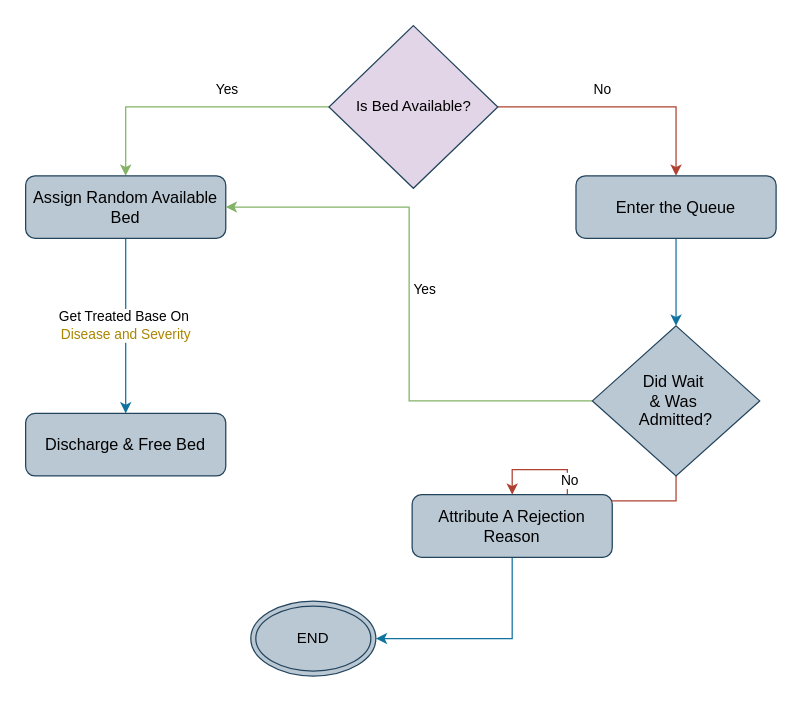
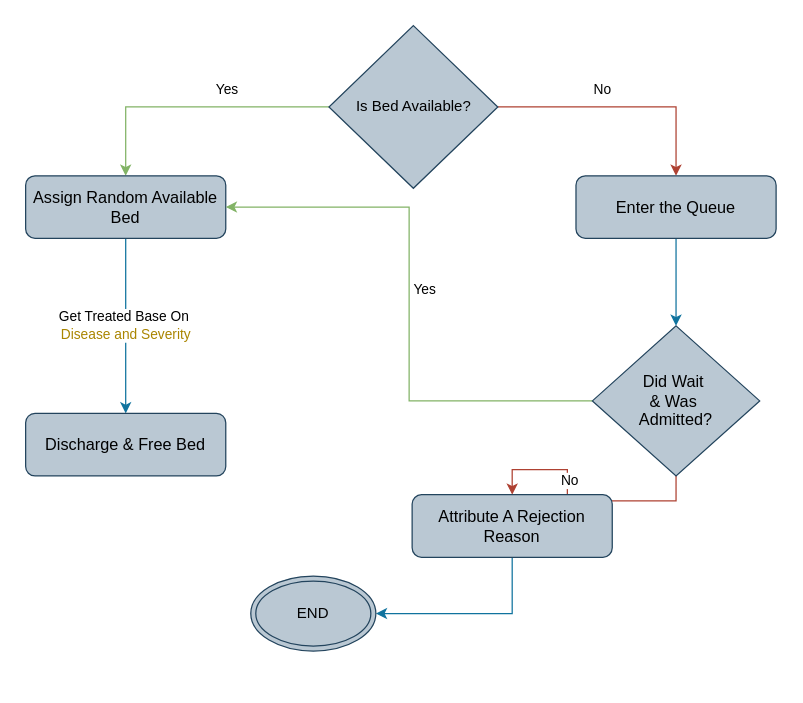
- <mxCell id="6" value="Is Bed Available?" style="rhombus;whiteSpace=wrap;html=1;fillColor=#e1d5e7;strokeColor=#23445d;" vertex="1" parent="1"><mxGeometry x="262.5" y="20" width="135" height="130" as="geometry" /></mxCell>
+ <mxCell id="6" value="Is Bed Available?" style="rhombus;whiteSpace=wrap;html=1;fillColor=#bac8d3;strokeColor=#23445d;" vertex="1" parent="1"><mxGeometry x="262.5" y="20" width="135" height="130" as="geometry" /></mxCell>
- <mxCell id="18" value="END" style="ellipse;shape=doubleEllipse;whiteSpace=wrap;html=1;fillColor=#bac8d3;strokeColor=#23445d;" vertex="1" parent="1"><mxGeometry x="200" y="480" width="100" height="60" as="geometry" /></mxCell>
+ <mxCell id="18" value="END" style="ellipse;shape=doubleEllipse;whiteSpace=wrap;html=1;fillColor=#bac8d3;strokeColor=#23445d;" vertex="1" parent="1"><mxGeometry x="200" y="460" width="100" height="60" as="geometry" /></mxCell>
